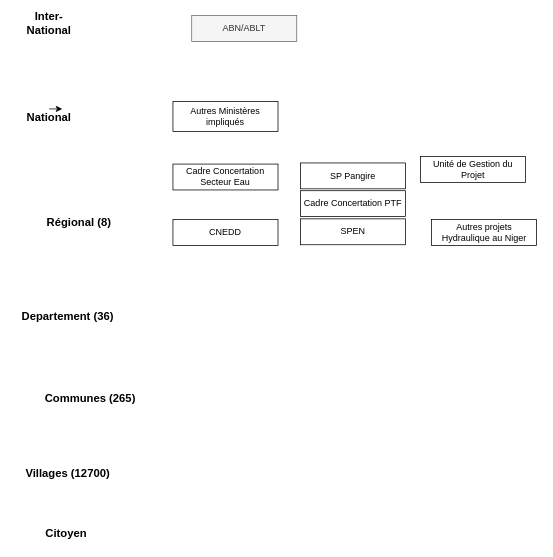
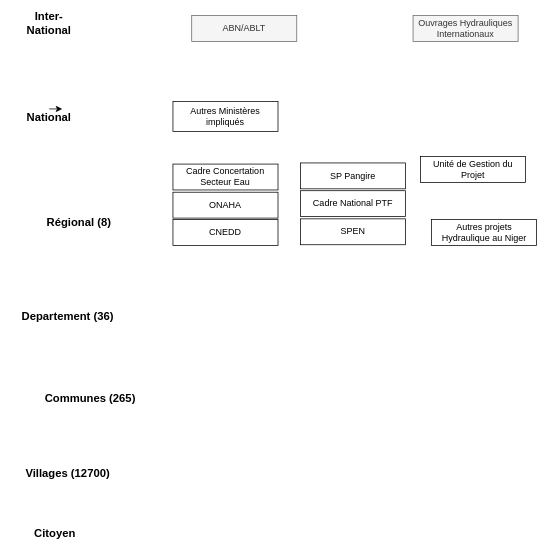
+ <mxCell id="13" value="Ouvrages Hydrauliques Internationaux" style="rounded=0;whiteSpace=wrap;html=1;fillColor=#f5f5f5;strokeColor=#666666;fontColor=#333333;" vertex="1" parent="1"><mxGeometry x="550" y="20" width="140" height="34.5" as="geometry" /></mxCell>
- <mxCell id="8" value="Cadre Concertation PTF" style="rounded=0;whiteSpace=wrap;html=1;" vertex="1" parent="1"><mxGeometry x="400" y="253.5" width="140" height="34.5" as="geometry" /></mxCell>
+ <mxCell id="8" value="Cadre National PTF" style="rounded=0;whiteSpace=wrap;html=1;" vertex="1" parent="1"><mxGeometry x="400" y="253.5" width="140" height="34.5" as="geometry" /></mxCell>
+ <mxCell id="9" value="ONAHA" style="rounded=0;whiteSpace=wrap;html=1;" vertex="1" parent="1"><mxGeometry x="230" y="255.5" width="140" height="34.5" as="geometry" /></mxCell>
- <mxCell id="19" value="Citoyen&amp;nbsp;" style="text;html=1;strokeColor=none;fillColor=none;align=center;verticalAlign=middle;whiteSpace=wrap;rounded=0;fontStyle=1;fontSize=15;" vertex="1" parent="1"><mxGeometry x="20" y="700" width="140" height="20" as="geometry" /></mxCell>
+ <mxCell id="19" value="Citoyen&amp;nbsp;" style="text;html=1;strokeColor=none;fillColor=none;align=center;verticalAlign=middle;whiteSpace=wrap;rounded=0;fontStyle=1;fontSize=15;" vertex="1" parent="1"><mxGeometry x="5" y="700" width="140" height="20" as="geometry" /></mxCell>
